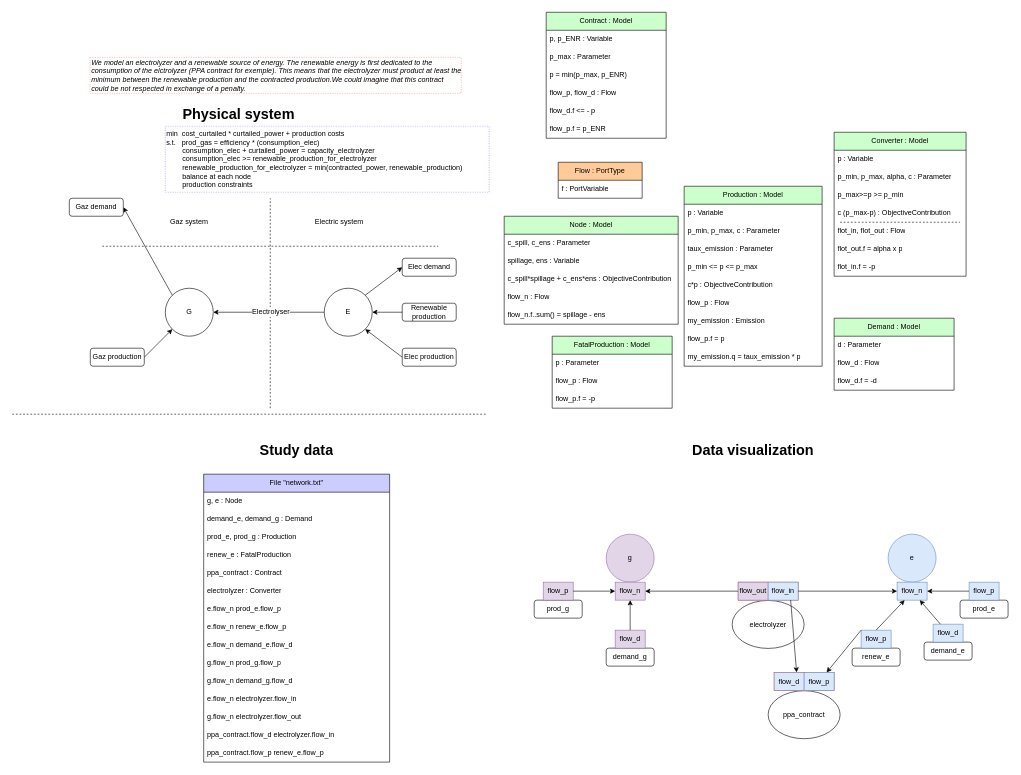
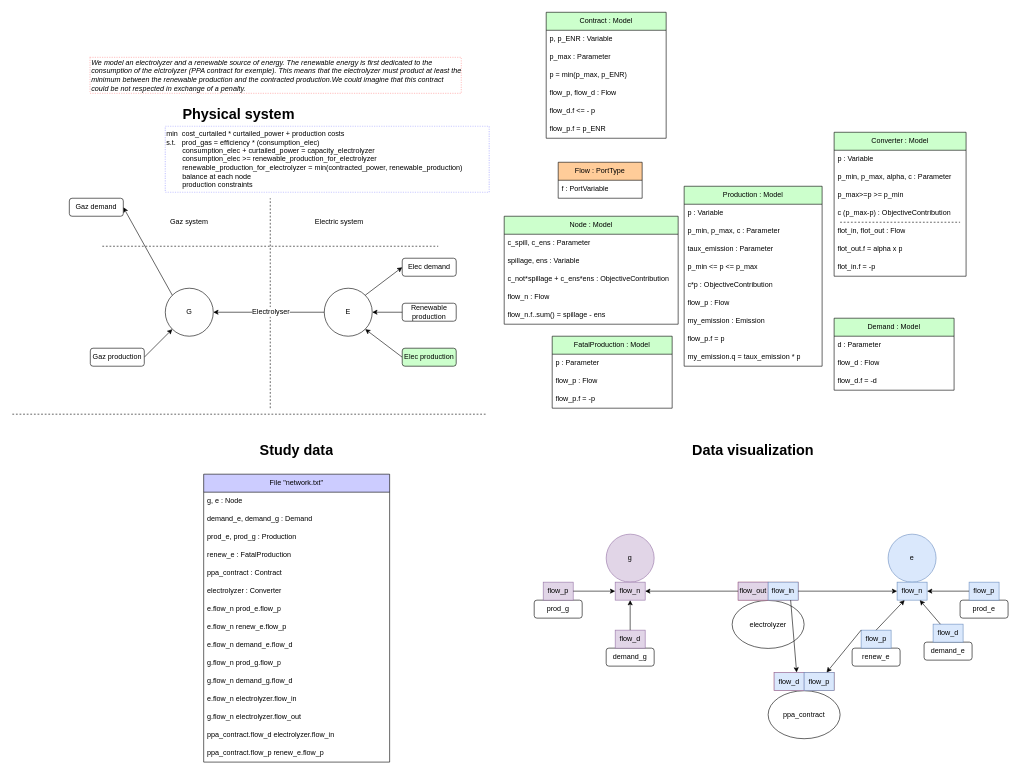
- <mxCell id="44" value="c_spill*spillage + c_ens*ens : ObjectiveContribution" style="text;strokeColor=none;fillColor=none;align=left;verticalAlign=middle;spacingLeft=4;spacingRight=4;overflow=hidden;points=[[0,0.5],[1,0.5]];portConstraint=eastwest;rotatable=0;whiteSpace=wrap;html=1;" parent="41" vertex="1"><mxGeometry y="90" width="290" height="30" as="geometry" /></mxCell>
+ <mxCell id="44" value="c_not*spillage + c_ens*ens : ObjectiveContribution" style="text;strokeColor=none;fillColor=none;align=left;verticalAlign=middle;spacingLeft=4;spacingRight=4;overflow=hidden;points=[[0,0.5],[1,0.5]];portConstraint=eastwest;rotatable=0;whiteSpace=wrap;html=1;" parent="41" vertex="1"><mxGeometry y="90" width="290" height="30" as="geometry" /></mxCell>
- <mxCell id="13" value="Elec production" style="rounded=1;whiteSpace=wrap;html=1;" parent="1" vertex="1"><mxGeometry x="670" y="580" width="90" height="30" as="geometry" /></mxCell>
+ <mxCell id="13" value="Elec production" style="rounded=1;whiteSpace=wrap;html=1;fillColor=#ccffcc;" parent="1" vertex="1"><mxGeometry x="670" y="580" width="90" height="30" as="geometry" /></mxCell>
